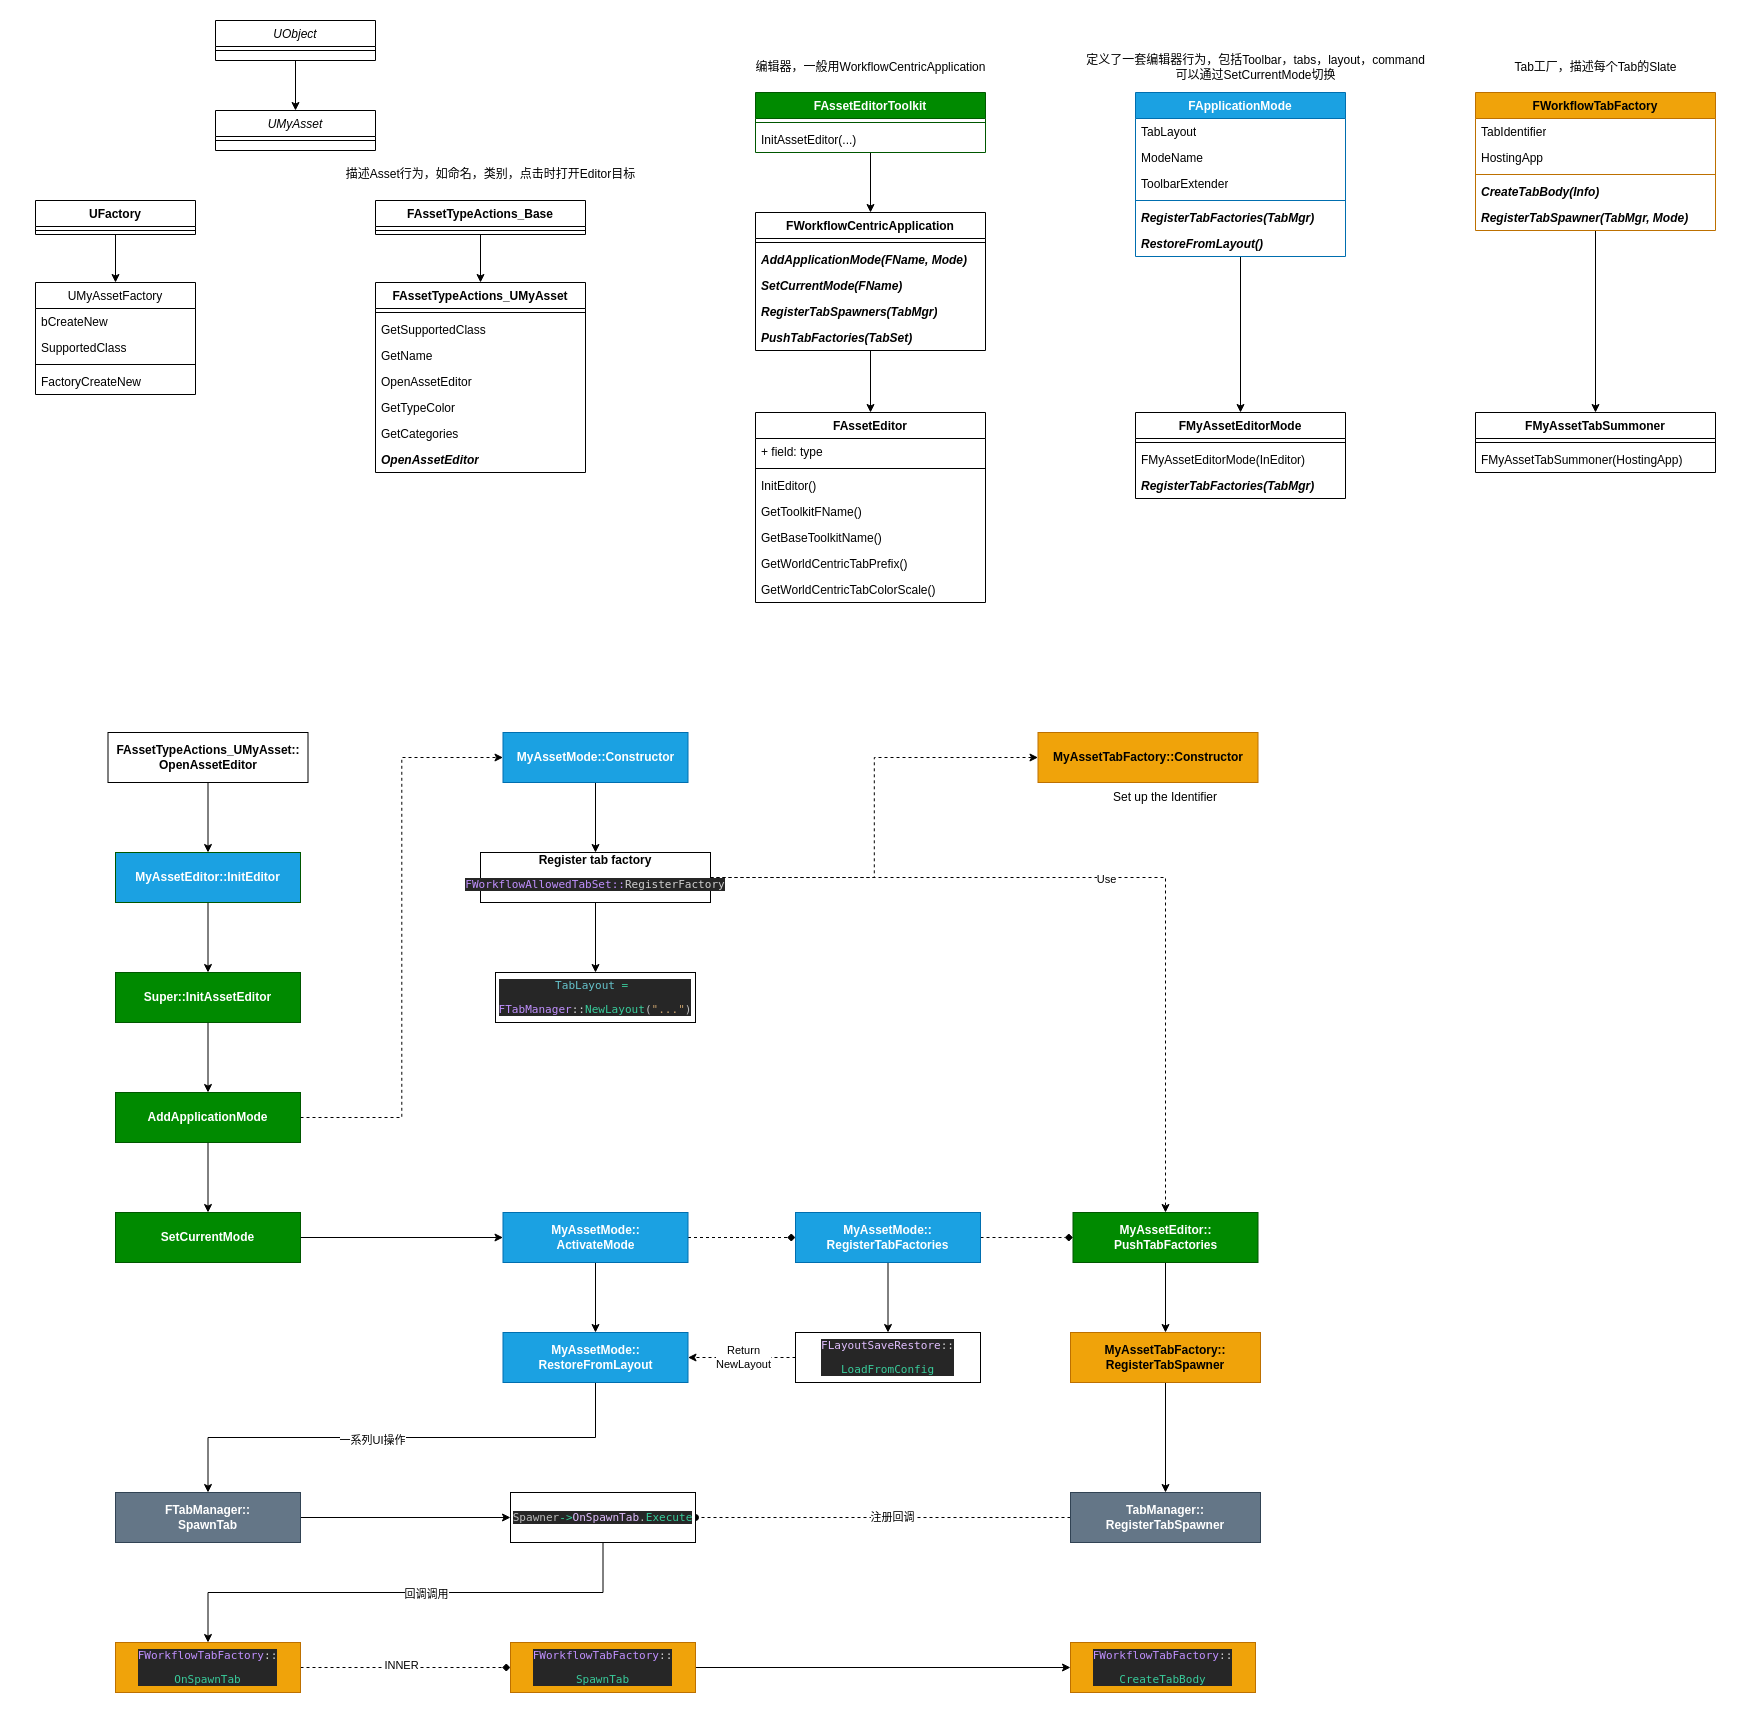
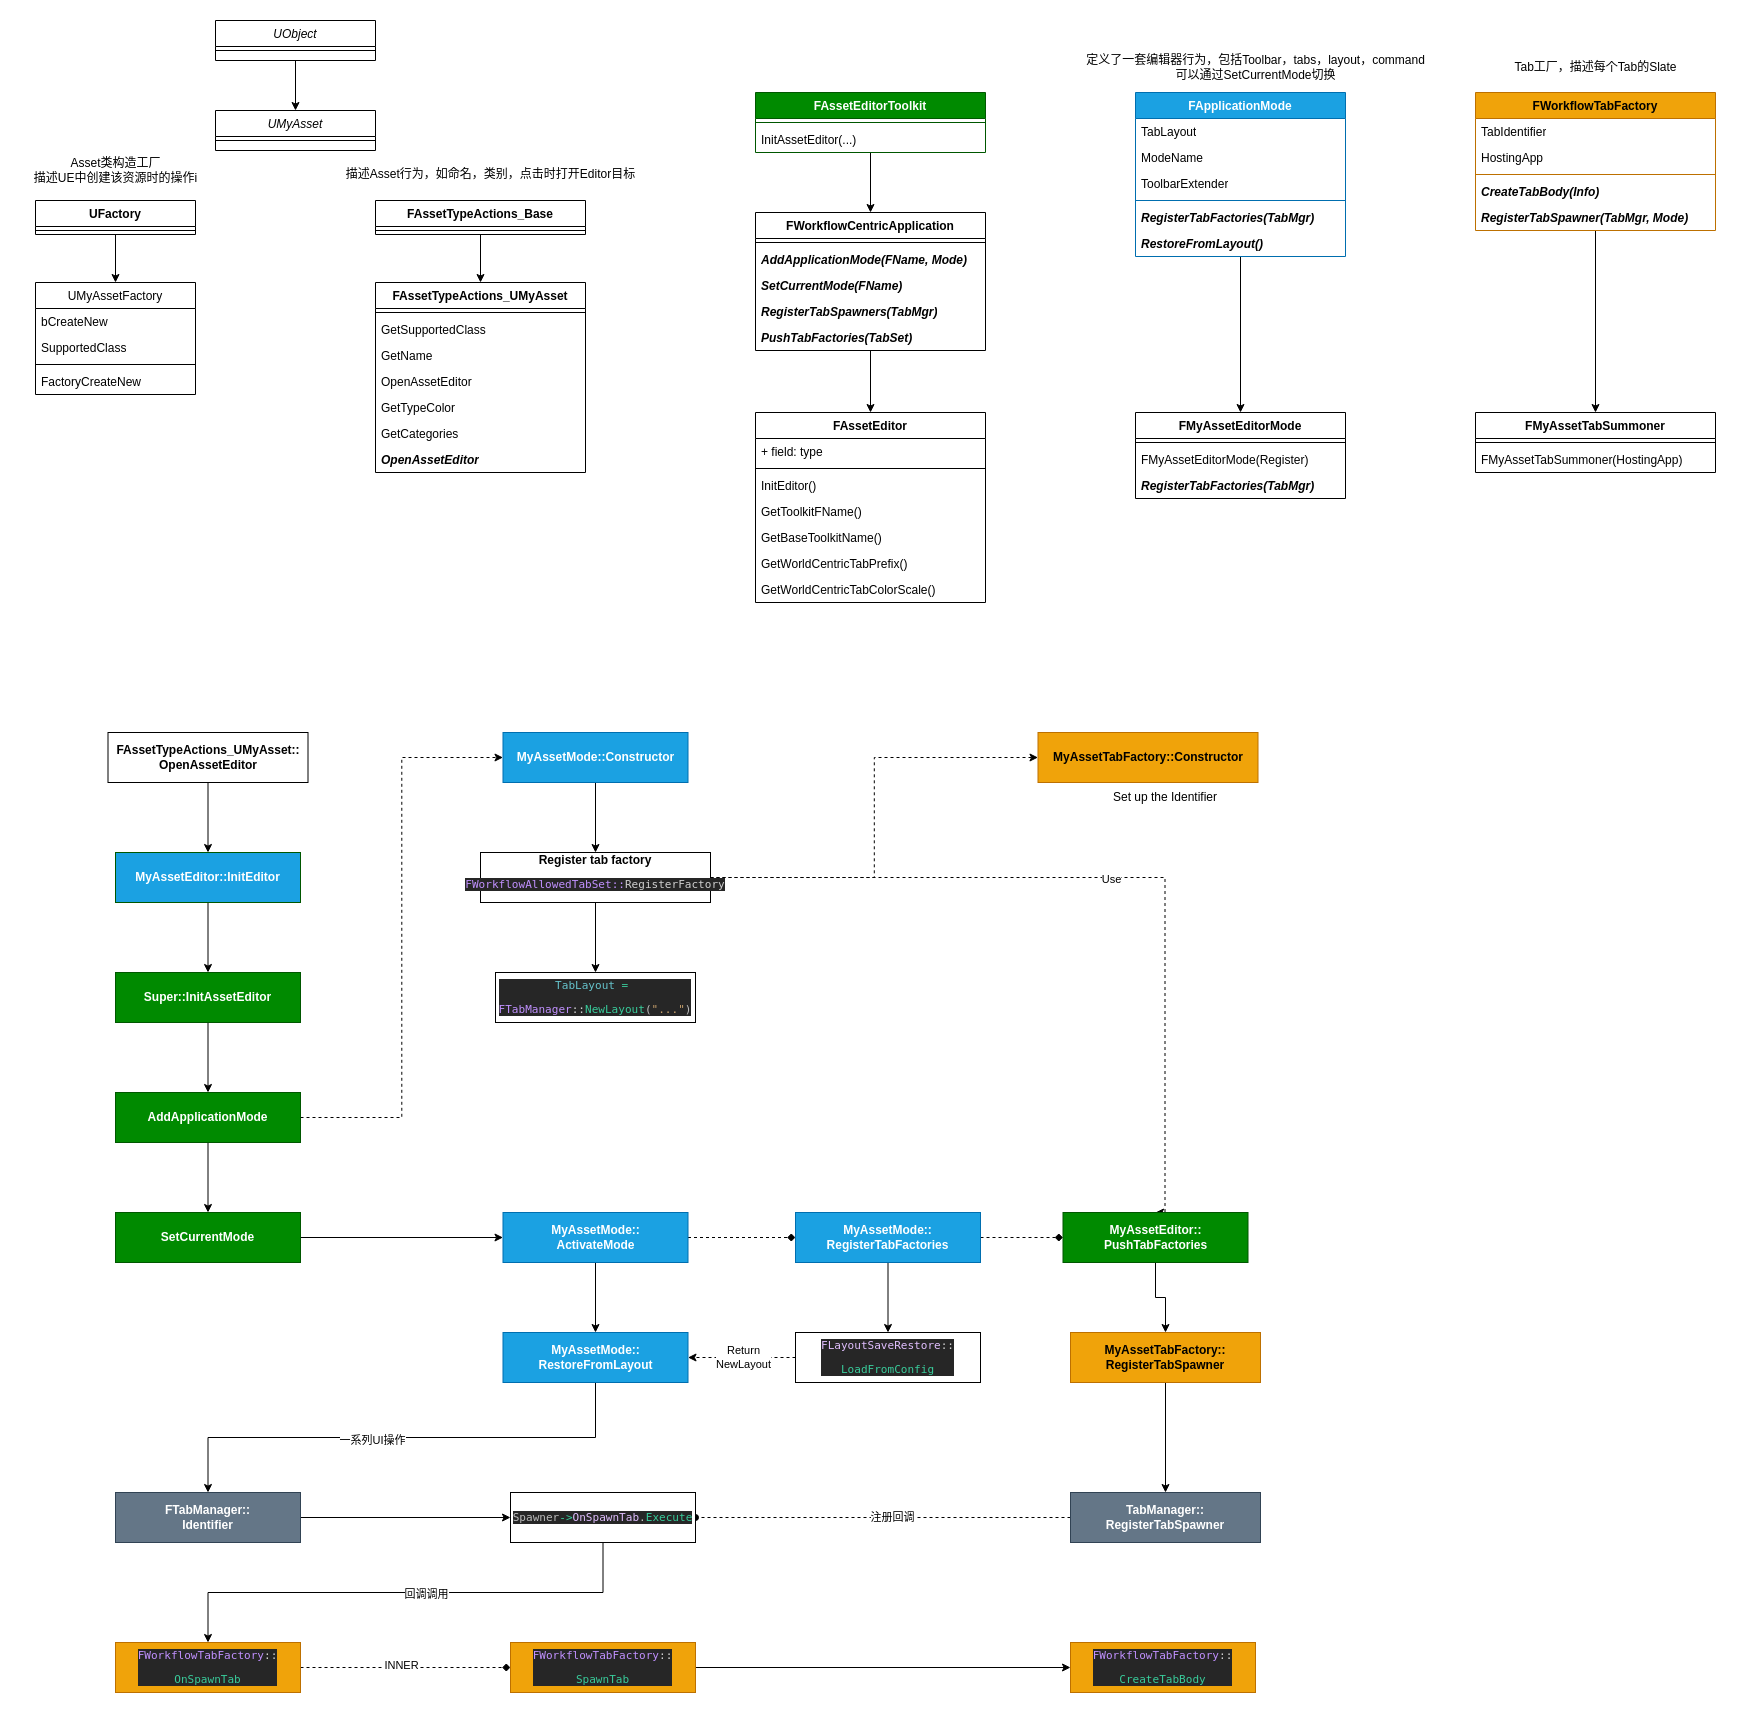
- <mxCell id="121" value="编辑器，一般用WorkflowCentricApplication" style="text;html=1;align=center;verticalAlign=middle;resizable=0;points=[];autosize=1;strokeColor=none;fillColor=none;" vertex="1" parent="1"><mxGeometry x="745" y="52" width="250" height="30" as="geometry" /></mxCell>
+ <mxCell id="122" value="Asset类构造工厂&lt;div&gt;描述UE中创建该资源时的操作i&lt;/div&gt;" style="text;html=1;align=center;verticalAlign=middle;resizable=0;points=[];autosize=1;strokeColor=none;fillColor=none;" vertex="1" parent="1"><mxGeometry x="20" y="150" width="190" height="40" as="geometry" /></mxCell>
- <mxCell id="55" value="&lt;span style=&quot;text-align: center;&quot;&gt;FMyAssetEditorMode(InEditor)&lt;/span&gt;" style="text;strokeColor=none;fillColor=none;align=left;verticalAlign=top;spacingLeft=4;spacingRight=4;overflow=hidden;rotatable=0;points=[[0,0.5],[1,0.5]];portConstraint=eastwest;whiteSpace=wrap;html=1;" vertex="1" parent="53"><mxGeometry y="34" width="210" height="26" as="geometry" /></mxCell>
+ <mxCell id="55" value="&lt;span style=&quot;text-align: center;&quot;&gt;FMyAssetEditorMode(Register)&lt;/span&gt;" style="text;strokeColor=none;fillColor=none;align=left;verticalAlign=top;spacingLeft=4;spacingRight=4;overflow=hidden;rotatable=0;points=[[0,0.5],[1,0.5]];portConstraint=eastwest;whiteSpace=wrap;html=1;" vertex="1" parent="53"><mxGeometry y="34" width="210" height="26" as="geometry" /></mxCell>
- <mxCell id="95" value="&lt;div&gt;&lt;span style=&quot;font-weight: 700; background-color: initial;&quot;&gt;MyAssetEditor&lt;/span&gt;&lt;span style=&quot;font-weight: 700;&quot;&gt;::&lt;/span&gt;&lt;b&gt;&lt;br&gt;&lt;/b&gt;&lt;/div&gt;&lt;b&gt;PushTabFactories&lt;/b&gt;" style="html=1;whiteSpace=wrap;fillColor=#008a00;fontColor=#ffffff;strokeColor=#005700;" vertex="1" parent="1"><mxGeometry x="1072.5" y="1212" width="185" height="50" as="geometry" /></mxCell>
+ <mxCell id="95" value="&lt;div&gt;&lt;span style=&quot;font-weight: 700; background-color: initial;&quot;&gt;MyAssetEditor&lt;/span&gt;&lt;span style=&quot;font-weight: 700;&quot;&gt;::&lt;/span&gt;&lt;b&gt;&lt;br&gt;&lt;/b&gt;&lt;/div&gt;&lt;b&gt;PushTabFactories&lt;/b&gt;" style="html=1;whiteSpace=wrap;fillColor=#008a00;fontColor=#ffffff;strokeColor=#005700;" vertex="1" parent="1"><mxGeometry x="1062.5" y="1212" width="185" height="50" as="geometry" /></mxCell>
- <mxCell id="109" value="&lt;span style=&quot;font-weight: 700;&quot;&gt;FTabManager::&lt;/span&gt;&lt;div&gt;&lt;span style=&quot;font-weight: 700;&quot;&gt;SpawnTab&lt;/span&gt;&lt;/div&gt;" style="html=1;whiteSpace=wrap;fillColor=#647687;fontColor=#ffffff;strokeColor=#314354;" vertex="1" parent="1"><mxGeometry x="115" y="1492" width="185" height="50" as="geometry" /></mxCell>
+ <mxCell id="109" value="&lt;span style=&quot;font-weight: 700;&quot;&gt;FTabManager::&lt;/span&gt;&lt;div&gt;&lt;span style=&quot;font-weight: 700;&quot;&gt;Identifier&lt;/span&gt;&lt;/div&gt;" style="html=1;whiteSpace=wrap;fillColor=#647687;fontColor=#ffffff;strokeColor=#314354;" vertex="1" parent="1"><mxGeometry x="115" y="1492" width="185" height="50" as="geometry" /></mxCell>
